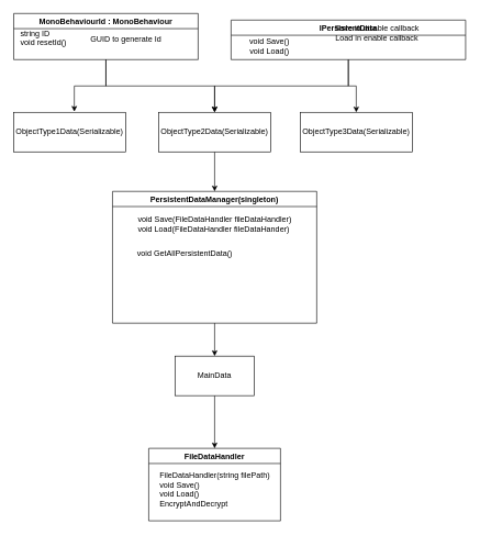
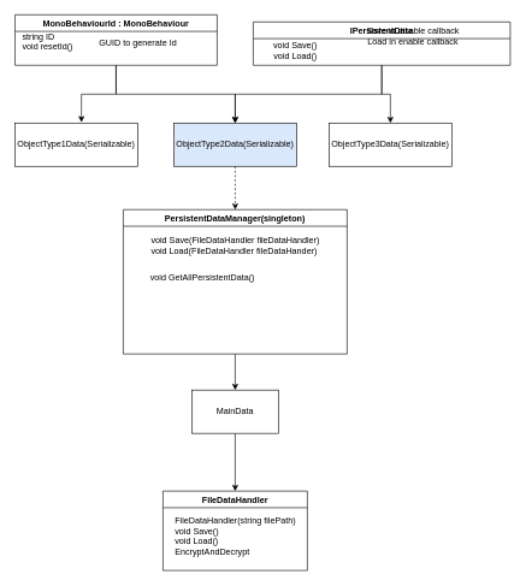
- <mxCell id="18" value="ObjectType2Data(Serializable)" style="rounded=0;whiteSpace=wrap;html=1;" vertex="1" parent="1"><mxGeometry x="240" y="170" width="170" height="60" as="geometry" /></mxCell>
+ <mxCell id="18" value="ObjectType2Data(Serializable)" style="rounded=0;whiteSpace=wrap;html=1;fillColor=#dae8fc;" vertex="1" parent="1"><mxGeometry x="240" y="170" width="170" height="60" as="geometry" /></mxCell>
- <mxCell id="17" style="edgeStyle=orthogonalEdgeStyle;rounded=0;orthogonalLoop=1;jettySize=auto;html=1;" edge="1" parent="1" source="18" target="14"><mxGeometry relative="1" as="geometry" /></mxCell>
+ <mxCell id="17" style="edgeStyle=orthogonalEdgeStyle;rounded=0;orthogonalLoop=1;jettySize=auto;html=1;dashed=1;" edge="1" parent="1" source="18" target="14"><mxGeometry relative="1" as="geometry" /></mxCell>
